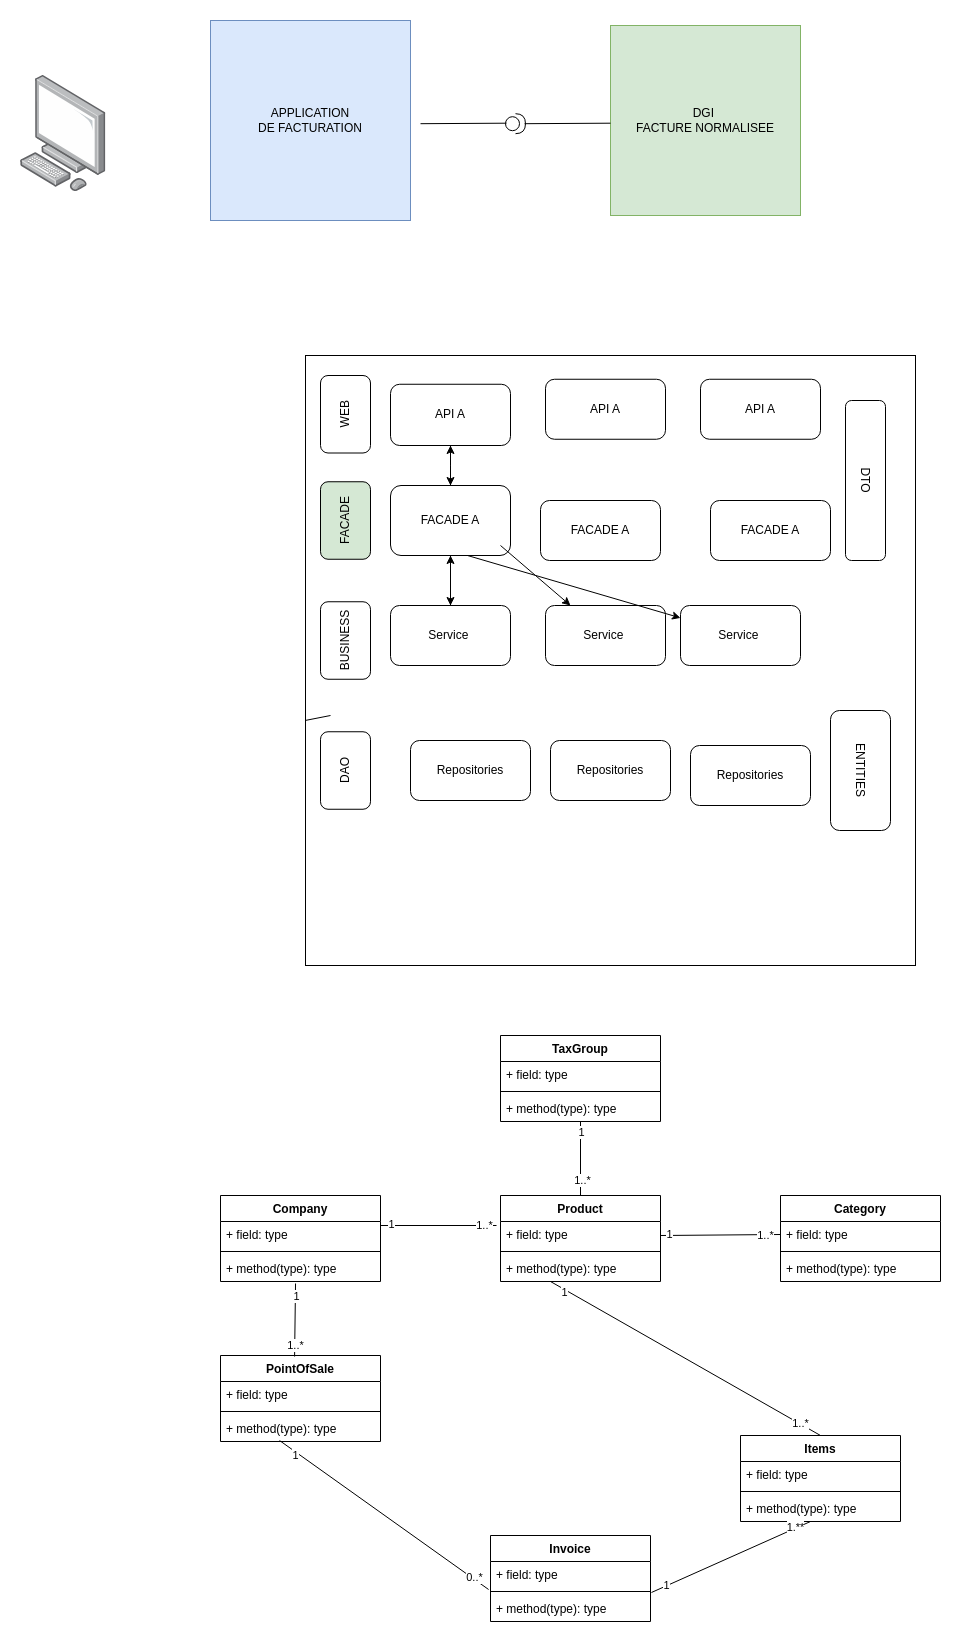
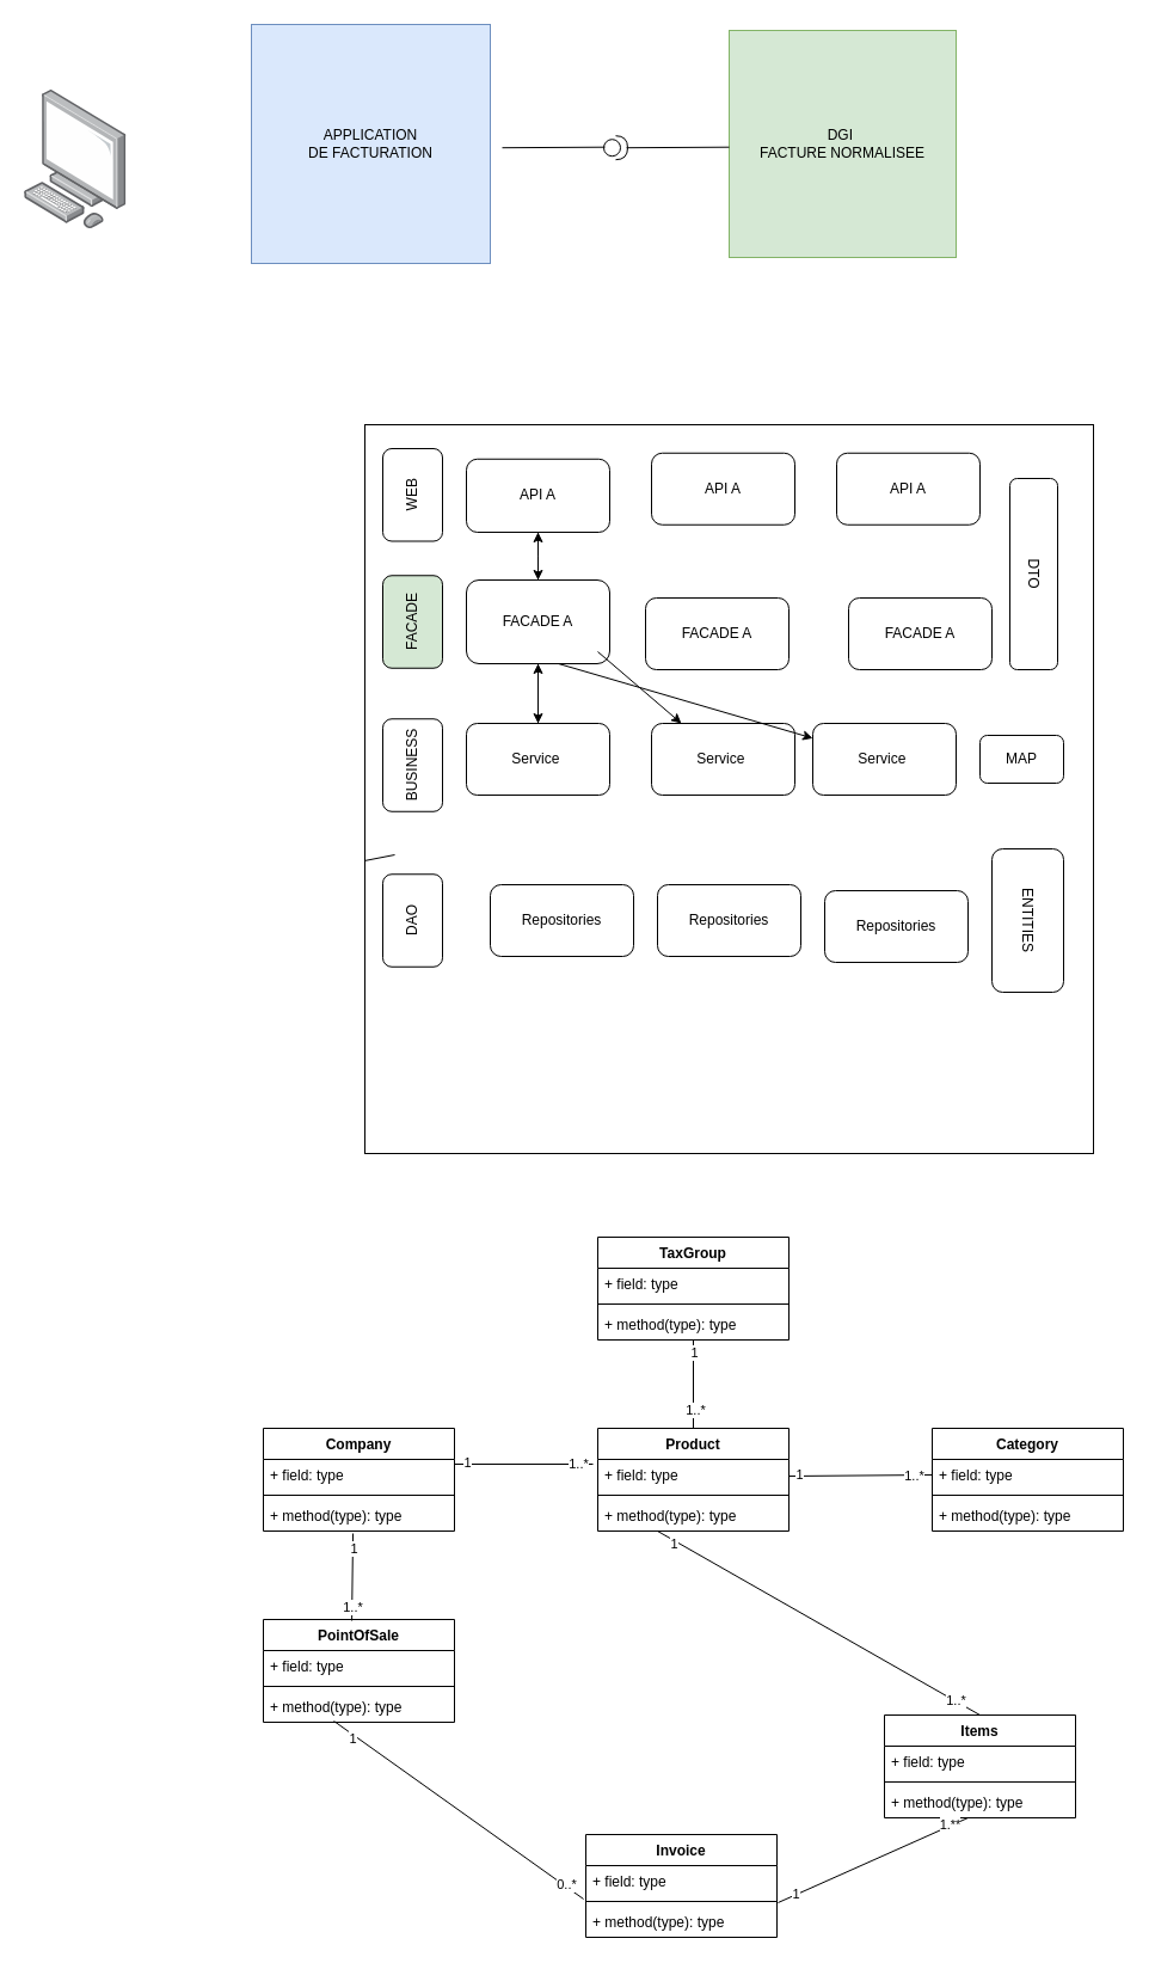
+ <mxCell id="71" value="MAP" style="rounded=1;whiteSpace=wrap;html=1;" vertex="1" parent="1"><mxGeometry x="820" y="615" width="70" height="40" as="geometry" /></mxCell>
